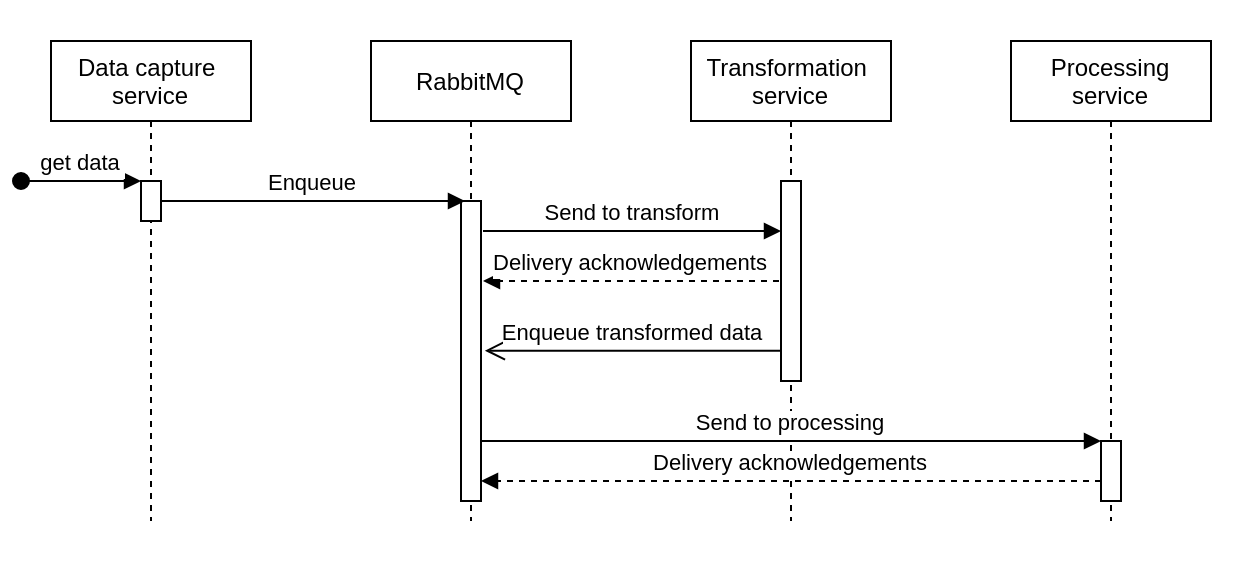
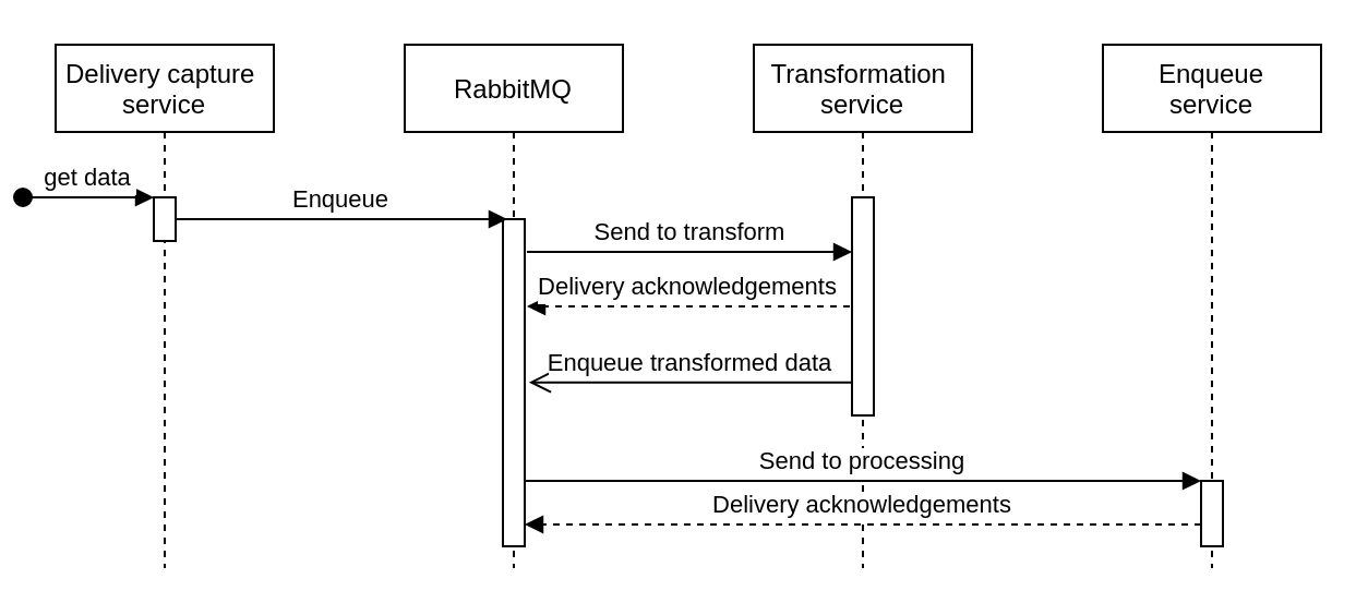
- <mxCell id="4" value="Data capture &#10;service" style="shape=umlLifeline;perimeter=lifelinePerimeter;container=1;collapsible=0;recursiveResize=0;rounded=0;shadow=0;strokeWidth=1;" vertex="1" parent="2"><mxGeometry x="-160" width="100" height="240" as="geometry" /></mxCell>
+ <mxCell id="4" value="Delivery capture &#10;service" style="shape=umlLifeline;perimeter=lifelinePerimeter;container=1;collapsible=0;recursiveResize=0;rounded=0;shadow=0;strokeWidth=1;" vertex="1" parent="2"><mxGeometry x="-160" width="100" height="240" as="geometry" /></mxCell>
- <mxCell id="10" value="Processing &#10;service" style="shape=umlLifeline;perimeter=lifelinePerimeter;container=1;collapsible=0;recursiveResize=0;rounded=0;shadow=0;strokeWidth=1;" vertex="1" parent="1"><mxGeometry x="500" y="20" width="100" height="240" as="geometry" /></mxCell>
+ <mxCell id="10" value="Enqueue &#10;service" style="shape=umlLifeline;perimeter=lifelinePerimeter;container=1;collapsible=0;recursiveResize=0;rounded=0;shadow=0;strokeWidth=1;" vertex="1" parent="1"><mxGeometry x="500" y="20" width="100" height="240" as="geometry" /></mxCell>
